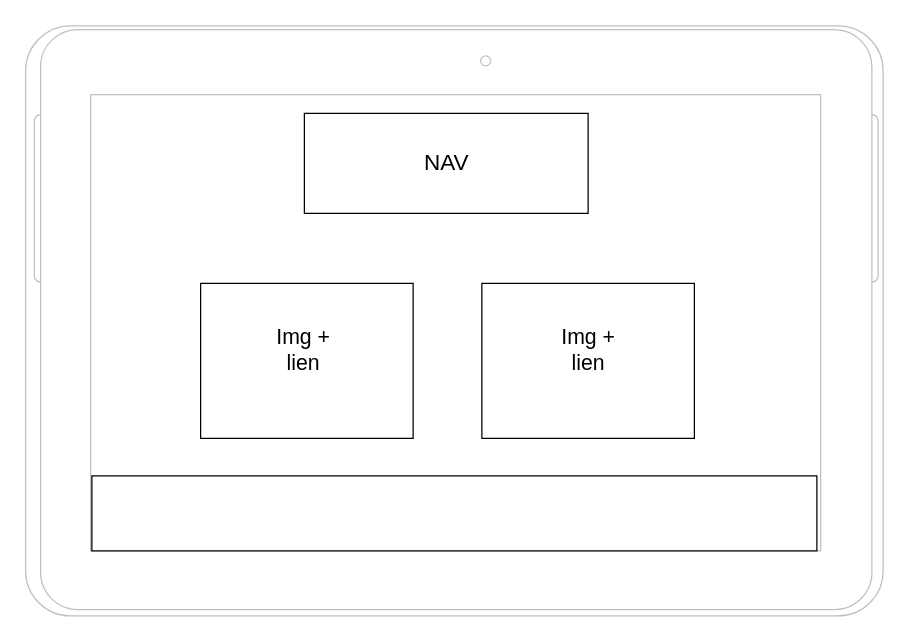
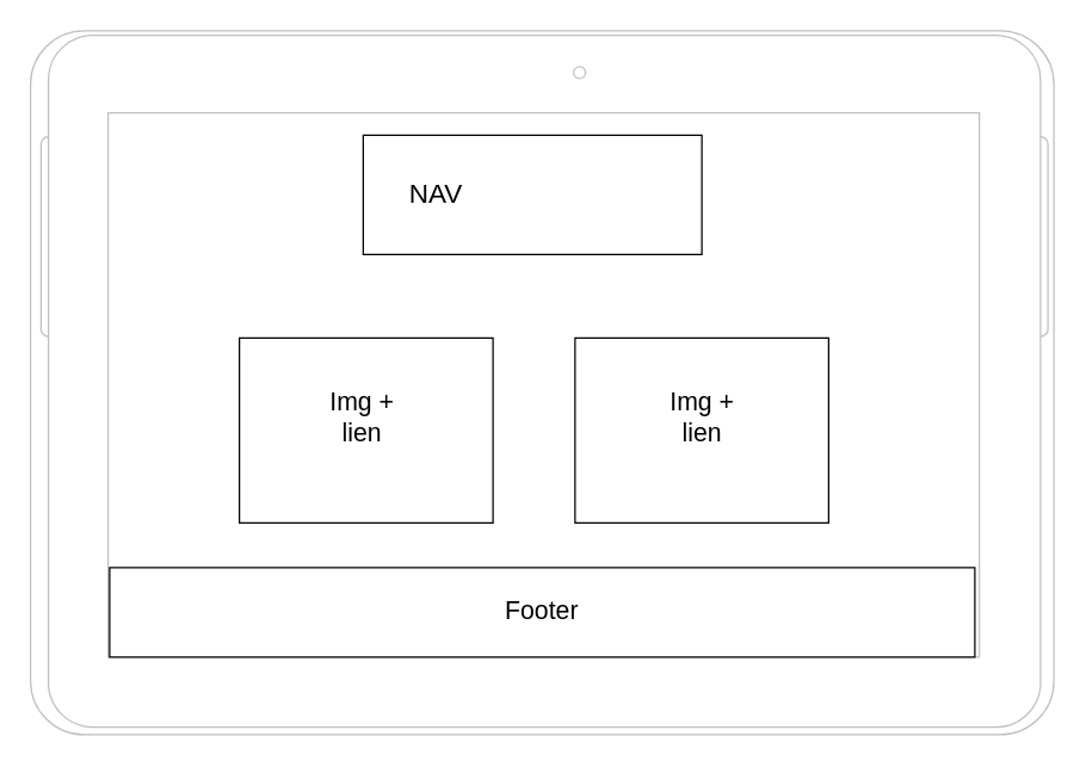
- <mxCell id="4" value="&lt;font style=&quot;font-size: 18px&quot;&gt;NAV&lt;/font&gt;" style="text;html=1;strokeColor=none;fillColor=none;align=center;verticalAlign=middle;whiteSpace=wrap;rounded=0;" vertex="1" parent="1"><mxGeometry x="336.5" y="120" width="40" height="20" as="geometry" /></mxCell>
+ <mxCell id="4" value="&lt;font style=&quot;font-size: 18px&quot;&gt;NAV&lt;/font&gt;" style="text;html=1;strokeColor=none;fillColor=none;align=center;verticalAlign=middle;whiteSpace=wrap;rounded=0;" vertex="1" parent="1"><mxGeometry x="271.5" y="120" width="40" height="20" as="geometry" /></mxCell>
+ <mxCell id="8" value="&lt;font style=&quot;font-size: 17px&quot;&gt;Footer&lt;/font&gt;" style="text;html=1;strokeColor=none;fillColor=none;align=center;verticalAlign=middle;whiteSpace=wrap;rounded=0;" vertex="1" parent="1"><mxGeometry x="343" y="400" width="40" height="20" as="geometry" /></mxCell>
